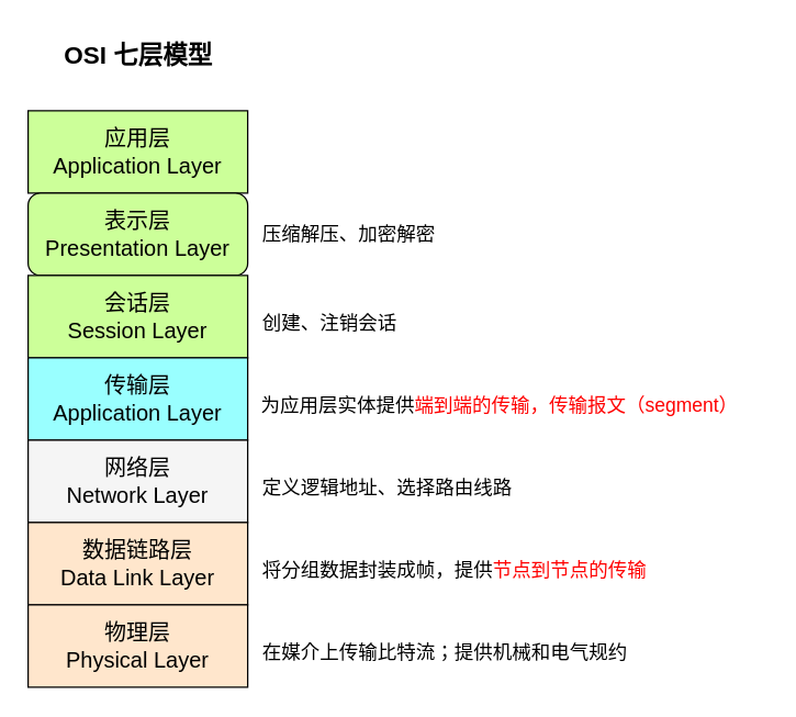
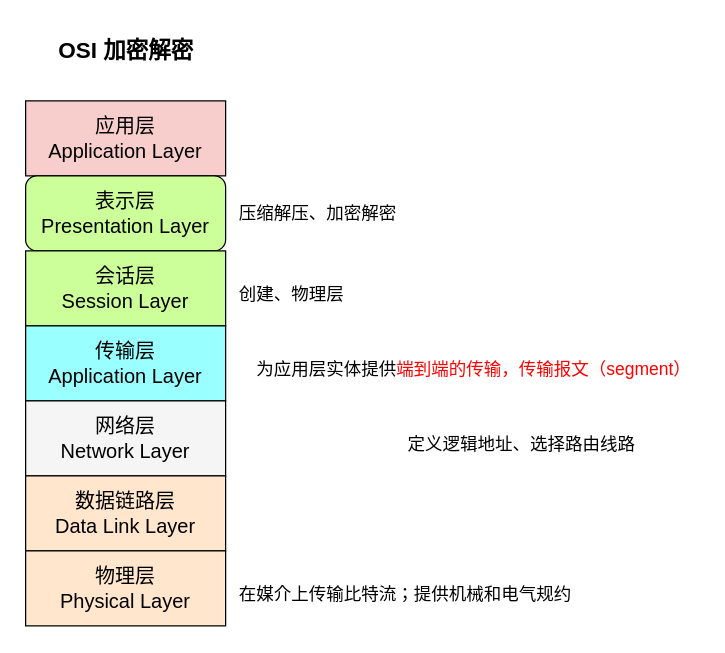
- <mxCell id="14" value="&lt;font style=&quot;font-size: 18px;&quot;&gt;&lt;b style=&quot;&quot;&gt;OSI 七层模型&lt;/b&gt;&lt;/font&gt;" style="text;html=1;align=center;verticalAlign=middle;resizable=0;points=[];autosize=1;strokeColor=none;fillColor=none;" parent="1" vertex="1"><mxGeometry x="35" y="20" width="130" height="40" as="geometry" /></mxCell>
+ <mxCell id="14" value="&lt;font style=&quot;font-size: 18px;&quot;&gt;&lt;b style=&quot;&quot;&gt;OSI 加密解密&lt;/b&gt;&lt;/font&gt;" style="text;html=1;align=center;verticalAlign=middle;resizable=0;points=[];autosize=1;strokeColor=none;fillColor=none;" parent="1" vertex="1"><mxGeometry x="35" y="20" width="130" height="40" as="geometry" /></mxCell>
- <mxCell id="2" value="应用层&lt;div&gt;Application Layer&lt;/div&gt;" style="rounded=0;whiteSpace=wrap;html=1;fontSize=16;fillColor=#CCFF99;" parent="1" vertex="1"><mxGeometry x="20" y="80" width="160" height="60" as="geometry" /></mxCell>
+ <mxCell id="2" value="应用层&lt;div&gt;Application Layer&lt;/div&gt;" style="rounded=0;whiteSpace=wrap;html=1;fontSize=16;fillColor=#f8cecc;" parent="1" vertex="1"><mxGeometry x="20" y="80" width="160" height="60" as="geometry" /></mxCell>
- <mxCell id="10" value="创建、注销会话" style="text;html=1;align=left;verticalAlign=middle;resizable=0;points=[];autosize=1;strokeColor=none;fillColor=none;fontSize=14;" parent="1" vertex="1"><mxGeometry x="189" y="220" width="120" height="30" as="geometry" /></mxCell>
+ <mxCell id="10" value="创建、物理层" style="text;html=1;align=left;verticalAlign=middle;resizable=0;points=[];autosize=1;strokeColor=none;fillColor=none;fontSize=14;" parent="1" vertex="1"><mxGeometry x="189" y="220" width="120" height="30" as="geometry" /></mxCell>
- <mxCell id="11" value="为应用层实体提供&lt;font style=&quot;color: rgb(255, 0, 0);&quot;&gt;端到端的传输，传输报文（segment）&lt;/font&gt;" style="text;html=1;align=left;verticalAlign=middle;resizable=0;points=[];autosize=1;strokeColor=none;fillColor=none;fontSize=14;" parent="1" vertex="1"><mxGeometry x="188" y="280" width="370" height="30" as="geometry" /></mxCell>
+ <mxCell id="11" value="为应用层实体提供&lt;font style=&quot;color: rgb(255, 0, 0);&quot;&gt;端到端的传输，传输报文（segment）&lt;/font&gt;" style="text;html=1;align=left;verticalAlign=middle;resizable=0;points=[];autosize=1;strokeColor=none;fillColor=none;fontSize=14;" parent="1" vertex="1"><mxGeometry x="203" y="280" width="370" height="30" as="geometry" /></mxCell>
- <mxCell id="12" value="定义逻辑地址、选择路由线路" style="text;html=1;align=left;verticalAlign=middle;resizable=0;points=[];autosize=1;strokeColor=none;fillColor=none;fontSize=14;" parent="1" vertex="1"><mxGeometry x="189" y="340" width="210" height="30" as="geometry" /></mxCell>
+ <mxCell id="12" value="定义逻辑地址、选择路由线路" style="text;html=1;align=left;verticalAlign=middle;resizable=0;points=[];autosize=1;strokeColor=none;fillColor=none;fontSize=14;" parent="1" vertex="1"><mxGeometry x="324" y="340" width="210" height="30" as="geometry" /></mxCell>
- <mxCell id="13" value="将分组数据封装成帧，提供&lt;font style=&quot;color: rgb(255, 0, 0);&quot;&gt;节点到节点的传输&lt;/font&gt;" style="text;html=1;align=left;verticalAlign=middle;resizable=0;points=[];autosize=1;strokeColor=none;fillColor=none;fontSize=14;" parent="1" vertex="1"><mxGeometry x="189" y="400" width="300" height="30" as="geometry" /></mxCell>
